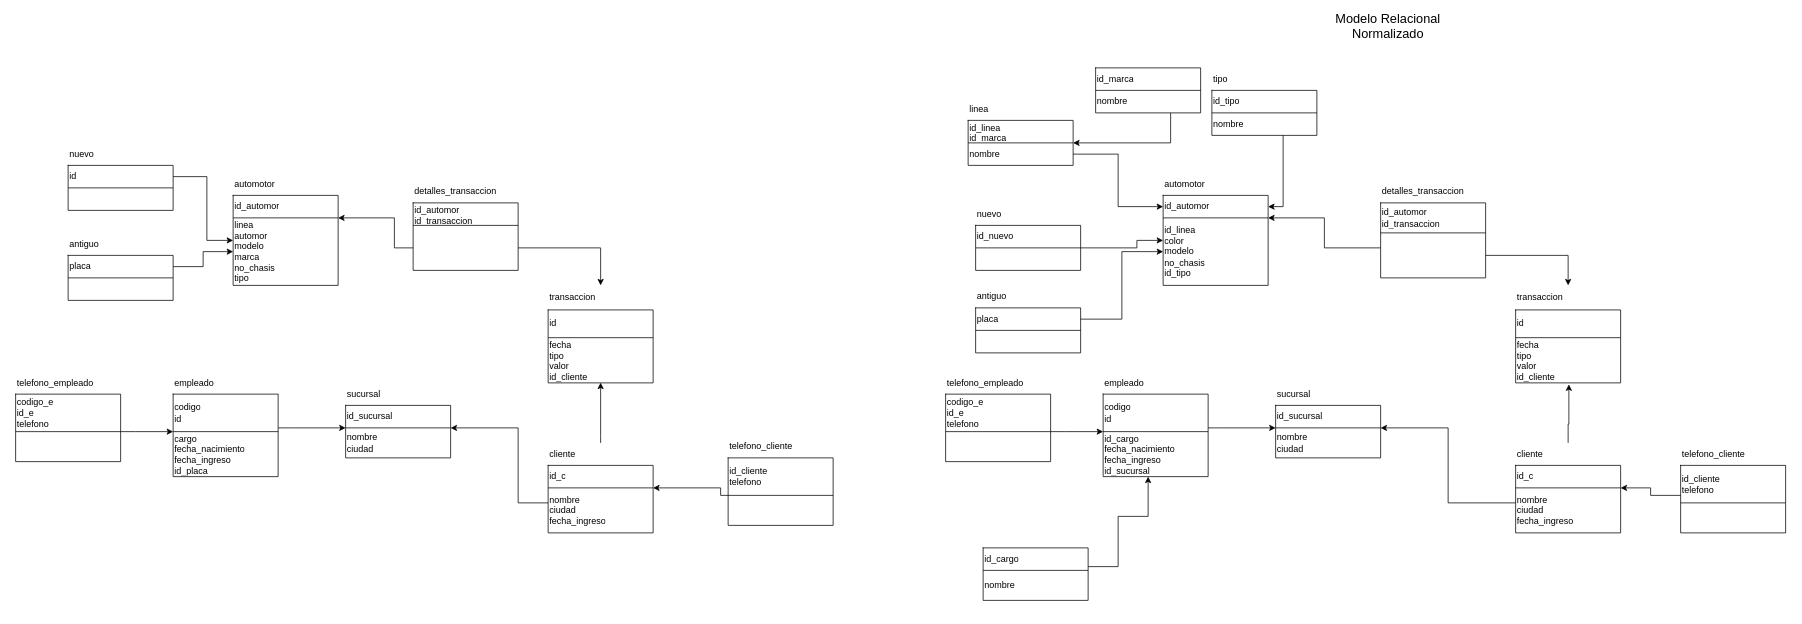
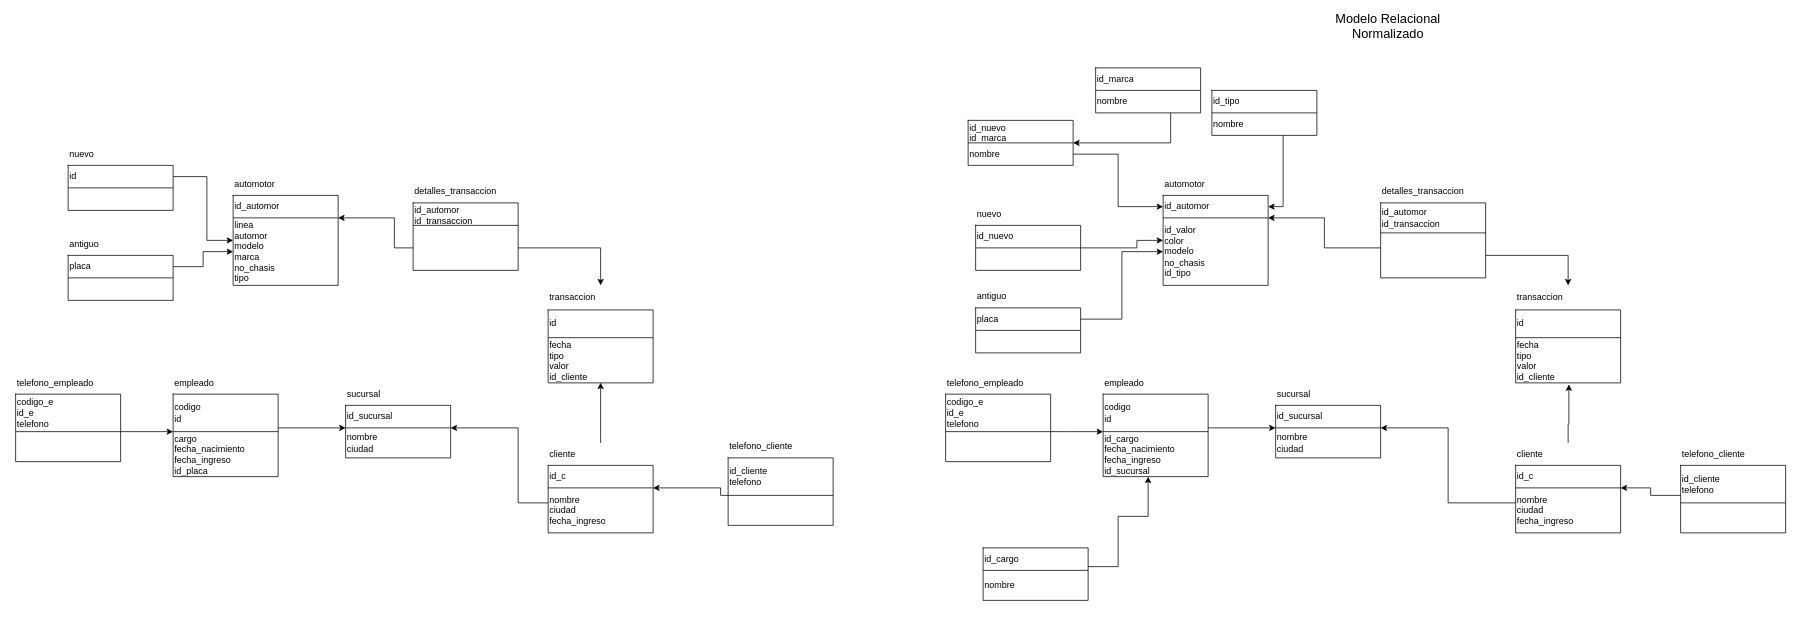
- <mxCell id="174" value="tipo" style="text;html=1;strokeColor=none;fillColor=none;align=left;verticalAlign=middle;whiteSpace=wrap;rounded=0;" vertex="1" parent="168"><mxGeometry width="140" height="30" as="geometry" /></mxCell>
- <mxCell id="189" value="linea" style="text;html=1;strokeColor=none;fillColor=none;align=left;verticalAlign=middle;whiteSpace=wrap;rounded=0;" vertex="1" parent="183"><mxGeometry width="140" height="30" as="geometry" /></mxCell>
- <mxCell id="186" value="id_linea&lt;br&gt;id_marca" style="shape=partialRectangle;html=1;whiteSpace=wrap;connectable=0;strokeColor=inherit;overflow=hidden;fillColor=none;top=0;left=0;bottom=0;right=0;pointerEvents=1;align=left;" vertex="1" parent="185"><mxGeometry width="140" height="30" as="geometry"><mxRectangle width="140" height="30" as="alternateBounds" /></mxGeometry></mxCell>
+ <mxCell id="186" value="id_nuevo&lt;br&gt;id_marca" style="shape=partialRectangle;html=1;whiteSpace=wrap;connectable=0;strokeColor=inherit;overflow=hidden;fillColor=none;top=0;left=0;bottom=0;right=0;pointerEvents=1;align=left;" vertex="1" parent="185"><mxGeometry width="140" height="30" as="geometry"><mxRectangle width="140" height="30" as="alternateBounds" /></mxGeometry></mxCell>
- <mxCell id="87" value="id_linea&lt;br style=&quot;border-color: var(--border-color);&quot;&gt;&lt;span style=&quot;&quot;&gt;color&lt;/span&gt;&lt;br style=&quot;border-color: var(--border-color);&quot;&gt;&lt;span style=&quot;&quot;&gt;modelo&lt;/span&gt;&lt;br style=&quot;border-color: var(--border-color);&quot;&gt;&lt;span style=&quot;&quot;&gt;no_chasis&lt;/span&gt;&lt;br style=&quot;border-color: var(--border-color);&quot;&gt;&lt;span style=&quot;&quot;&gt;id_tipo&lt;/span&gt;&lt;span style=&quot;border-color: var(--border-color);&quot;&gt;&lt;span style=&quot;white-space: pre;&quot;&gt;&amp;nbsp;&amp;nbsp;&amp;nbsp;&amp;nbsp;&lt;/span&gt;&lt;/span&gt;&lt;span style=&quot;border-color: var(--border-color);&quot;&gt;&lt;span style=&quot;white-space: pre;&quot;&gt;&amp;nbsp;&amp;nbsp;&amp;nbsp;&amp;nbsp;&lt;/span&gt;&lt;/span&gt;&lt;span style=&quot;border-color: var(--border-color);&quot;&gt;&lt;span style=&quot;white-space: pre;&quot;&gt;&amp;nbsp;&amp;nbsp;&amp;nbsp;&amp;nbsp;&lt;/span&gt;&lt;/span&gt;&lt;span style=&quot;border-color: var(--border-color);&quot;&gt;&lt;span style=&quot;white-space: pre;&quot;&gt;&amp;nbsp;&amp;nbsp;&amp;nbsp;&amp;nbsp;&lt;/span&gt;&lt;/span&gt;&lt;span style=&quot;border-color: var(--border-color);&quot;&gt;&lt;span style=&quot;white-space: pre;&quot;&gt;&amp;nbsp;&amp;nbsp;&amp;nbsp;&amp;nbsp;&lt;/span&gt;&lt;/span&gt;&lt;span style=&quot;border-color: var(--border-color);&quot;&gt;&lt;span style=&quot;white-space: pre;&quot;&gt;&amp;nbsp;&amp;nbsp;&amp;nbsp;&amp;nbsp;&lt;/span&gt;&lt;/span&gt;&lt;span style=&quot;border-color: var(--border-color);&quot;&gt;&lt;span style=&quot;white-space: pre;&quot;&gt;&amp;nbsp;&amp;nbsp;&amp;nbsp;&amp;nbsp;&lt;/span&gt;&lt;/span&gt;&lt;span style=&quot;border-color: var(--border-color);&quot;&gt;&lt;span style=&quot;white-space: pre;&quot;&gt;&amp;nbsp;&amp;nbsp;&amp;nbsp;&amp;nbsp;&lt;/span&gt;&lt;/span&gt;&lt;span style=&quot;border-color: var(--border-color);&quot;&gt;&lt;span style=&quot;white-space: pre;&quot;&gt;&amp;nbsp;&amp;nbsp;&amp;nbsp;&amp;nbsp;&lt;/span&gt;&lt;/span&gt;" style="shape=partialRectangle;html=1;whiteSpace=wrap;connectable=0;strokeColor=inherit;overflow=hidden;fillColor=none;top=0;left=0;bottom=0;right=0;pointerEvents=1;align=left;" vertex="1" parent="86"><mxGeometry width="140" height="90" as="geometry"><mxRectangle width="140" height="90" as="alternateBounds" /></mxGeometry></mxCell>
+ <mxCell id="87" value="id_valor&lt;br style=&quot;border-color: var(--border-color);&quot;&gt;&lt;span style=&quot;&quot;&gt;color&lt;/span&gt;&lt;br style=&quot;border-color: var(--border-color);&quot;&gt;&lt;span style=&quot;&quot;&gt;modelo&lt;/span&gt;&lt;br style=&quot;border-color: var(--border-color);&quot;&gt;&lt;span style=&quot;&quot;&gt;no_chasis&lt;/span&gt;&lt;br style=&quot;border-color: var(--border-color);&quot;&gt;&lt;span style=&quot;&quot;&gt;id_tipo&lt;/span&gt;&lt;span style=&quot;border-color: var(--border-color);&quot;&gt;&lt;span style=&quot;white-space: pre;&quot;&gt;&amp;nbsp;&amp;nbsp;&amp;nbsp;&amp;nbsp;&lt;/span&gt;&lt;/span&gt;&lt;span style=&quot;border-color: var(--border-color);&quot;&gt;&lt;span style=&quot;white-space: pre;&quot;&gt;&amp;nbsp;&amp;nbsp;&amp;nbsp;&amp;nbsp;&lt;/span&gt;&lt;/span&gt;&lt;span style=&quot;border-color: var(--border-color);&quot;&gt;&lt;span style=&quot;white-space: pre;&quot;&gt;&amp;nbsp;&amp;nbsp;&amp;nbsp;&amp;nbsp;&lt;/span&gt;&lt;/span&gt;&lt;span style=&quot;border-color: var(--border-color);&quot;&gt;&lt;span style=&quot;white-space: pre;&quot;&gt;&amp;nbsp;&amp;nbsp;&amp;nbsp;&amp;nbsp;&lt;/span&gt;&lt;/span&gt;&lt;span style=&quot;border-color: var(--border-color);&quot;&gt;&lt;span style=&quot;white-space: pre;&quot;&gt;&amp;nbsp;&amp;nbsp;&amp;nbsp;&amp;nbsp;&lt;/span&gt;&lt;/span&gt;&lt;span style=&quot;border-color: var(--border-color);&quot;&gt;&lt;span style=&quot;white-space: pre;&quot;&gt;&amp;nbsp;&amp;nbsp;&amp;nbsp;&amp;nbsp;&lt;/span&gt;&lt;/span&gt;&lt;span style=&quot;border-color: var(--border-color);&quot;&gt;&lt;span style=&quot;white-space: pre;&quot;&gt;&amp;nbsp;&amp;nbsp;&amp;nbsp;&amp;nbsp;&lt;/span&gt;&lt;/span&gt;&lt;span style=&quot;border-color: var(--border-color);&quot;&gt;&lt;span style=&quot;white-space: pre;&quot;&gt;&amp;nbsp;&amp;nbsp;&amp;nbsp;&amp;nbsp;&lt;/span&gt;&lt;/span&gt;&lt;span style=&quot;border-color: var(--border-color);&quot;&gt;&lt;span style=&quot;white-space: pre;&quot;&gt;&amp;nbsp;&amp;nbsp;&amp;nbsp;&amp;nbsp;&lt;/span&gt;&lt;/span&gt;" style="shape=partialRectangle;html=1;whiteSpace=wrap;connectable=0;strokeColor=inherit;overflow=hidden;fillColor=none;top=0;left=0;bottom=0;right=0;pointerEvents=1;align=left;" vertex="1" parent="86"><mxGeometry width="140" height="90" as="geometry"><mxRectangle width="140" height="90" as="alternateBounds" /></mxGeometry></mxCell>
